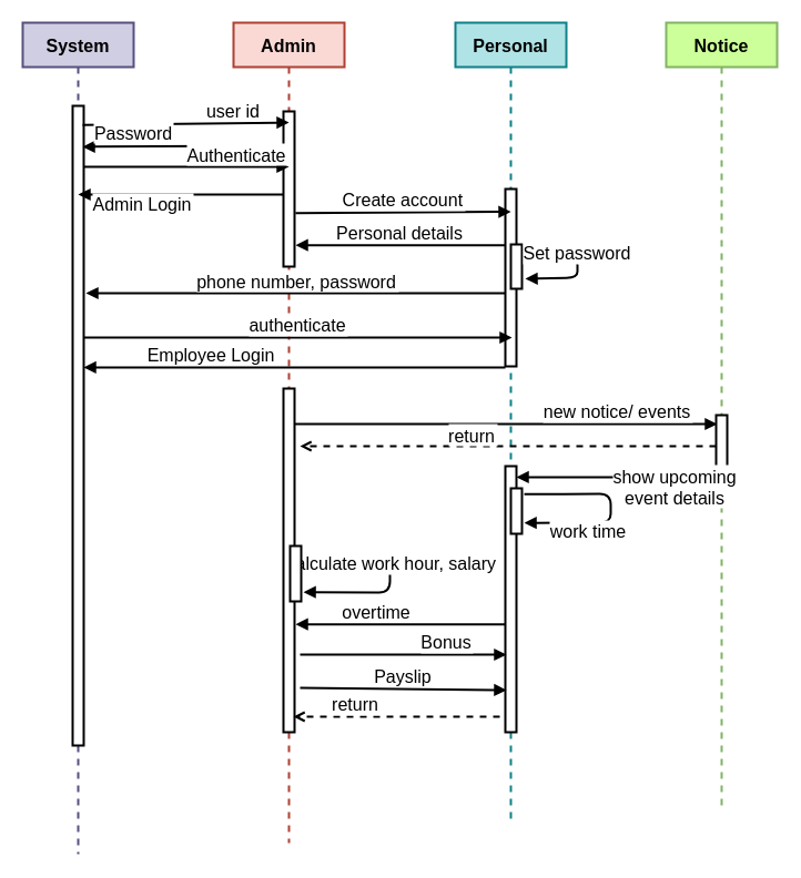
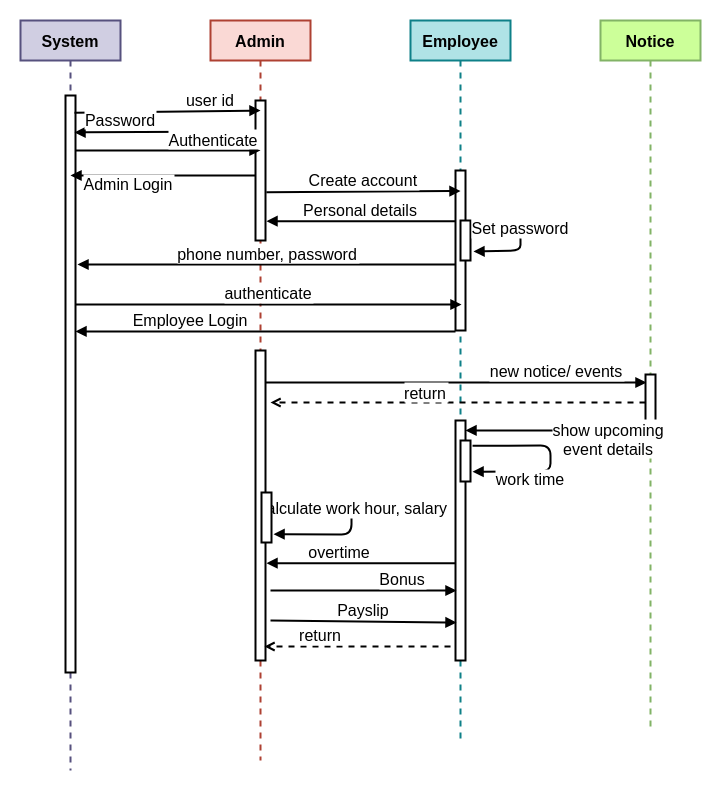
- <mxCell id="14" value="Personal" style="shape=umlLifeline;perimeter=lifelinePerimeter;container=1;collapsible=0;recursiveResize=0;rounded=0;shadow=0;strokeWidth=2;fontStyle=1;fillColor=#b0e3e6;strokeColor=#0e8088;fontSize=16;" parent="1" vertex="1"><mxGeometry x="410" y="20" width="100" height="720" as="geometry" /></mxCell>
+ <mxCell id="14" value="Employee" style="shape=umlLifeline;perimeter=lifelinePerimeter;container=1;collapsible=0;recursiveResize=0;rounded=0;shadow=0;strokeWidth=2;fontStyle=1;fillColor=#b0e3e6;strokeColor=#0e8088;fontSize=16;" parent="1" vertex="1"><mxGeometry x="410" y="20" width="100" height="720" as="geometry" /></mxCell>
